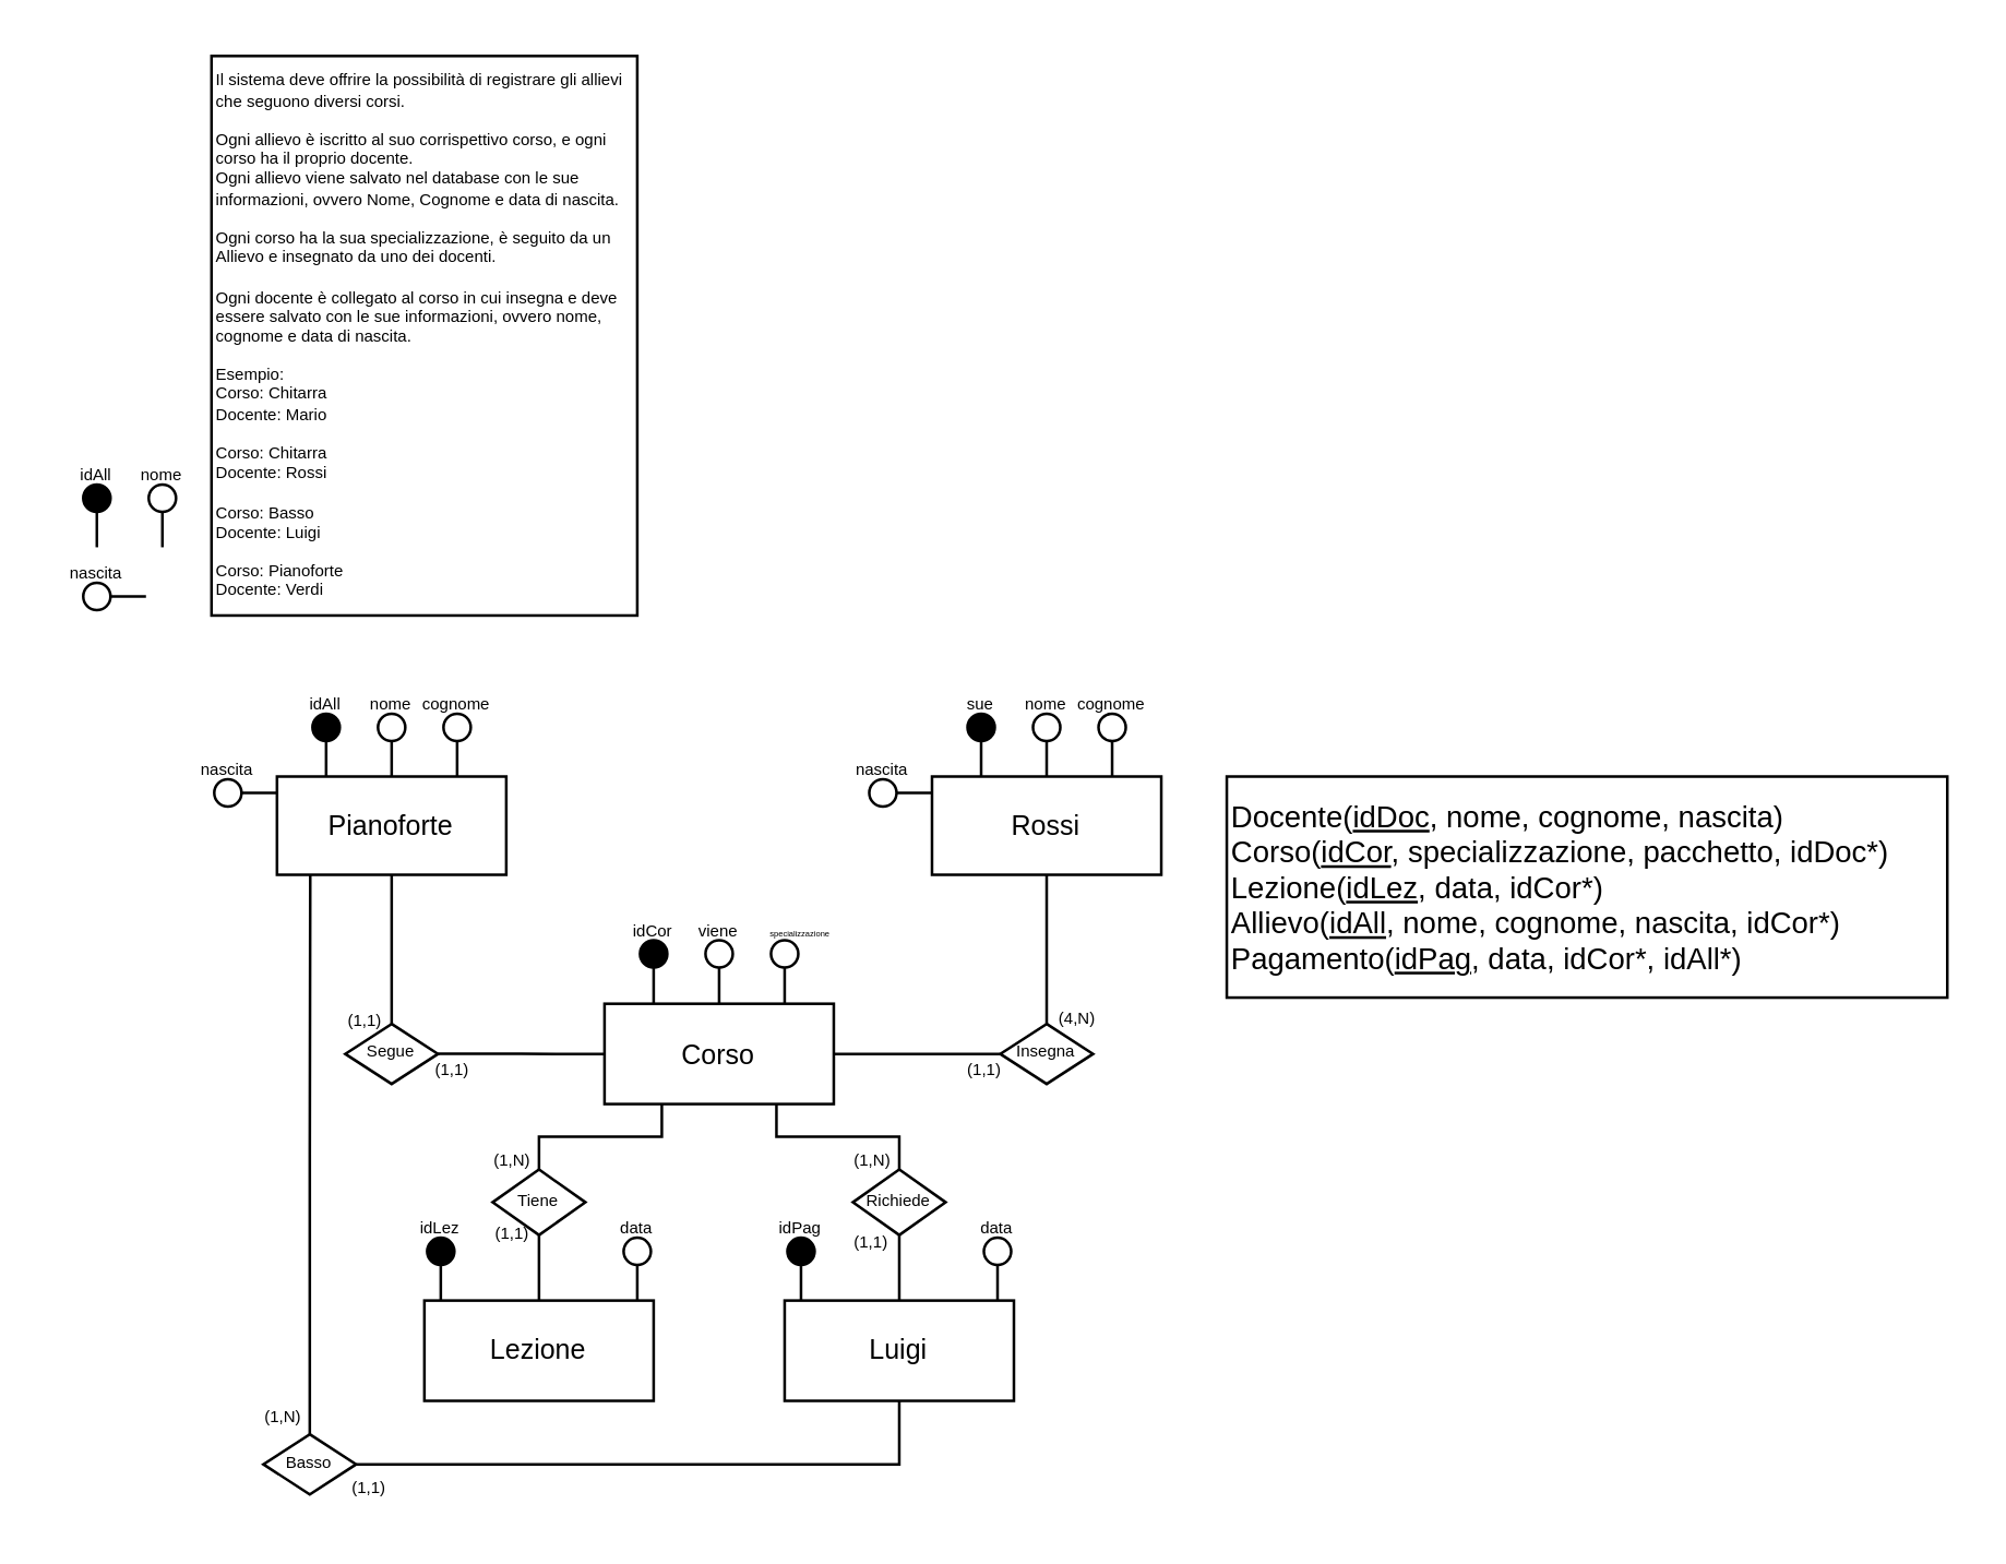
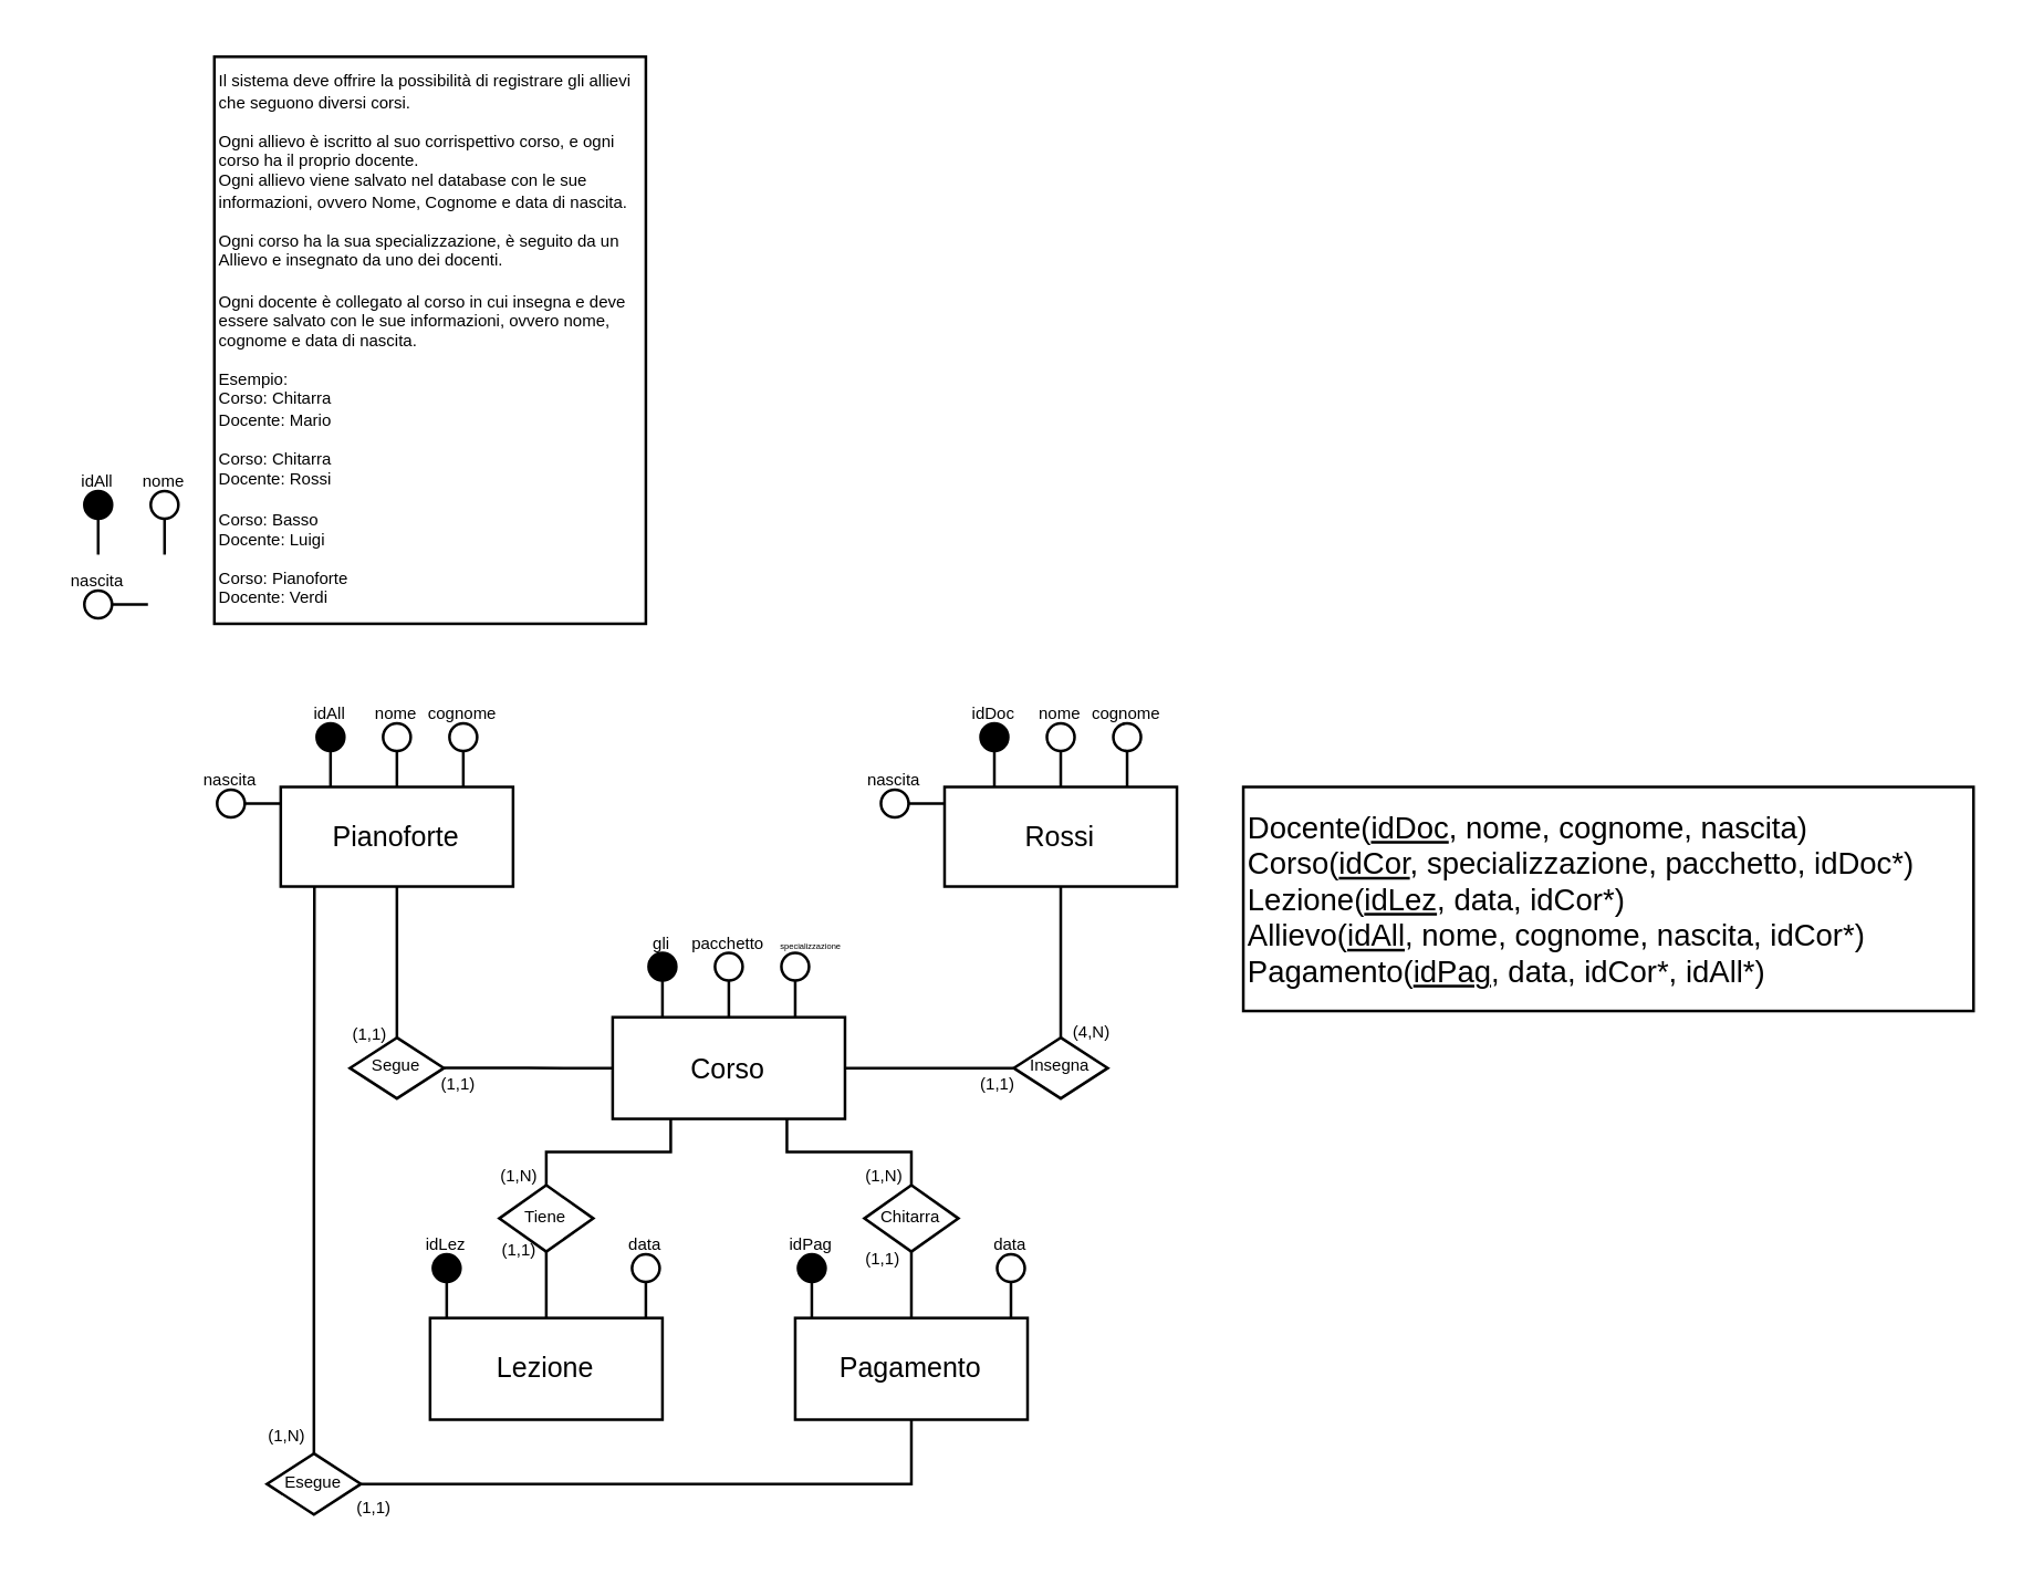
- <mxCell id="52" value="&lt;font style=&quot;line-height: 1; font-size: 6px;&quot;&gt;sue&lt;/font&gt;" style="text;html=1;strokeColor=none;fillColor=none;align=center;verticalAlign=middle;whiteSpace=wrap;rounded=0;fontSize=10;" parent="51" vertex="1"><mxGeometry width="30" height="10" as="geometry" /></mxCell>
+ <mxCell id="52" value="&lt;font style=&quot;line-height: 1; font-size: 6px;&quot;&gt;idDoc&lt;/font&gt;" style="text;html=1;strokeColor=none;fillColor=none;align=center;verticalAlign=middle;whiteSpace=wrap;rounded=0;fontSize=10;" parent="51" vertex="1"><mxGeometry width="30" height="10" as="geometry" /></mxCell>
- <mxCell id="44" value="&lt;font style=&quot;line-height: 1; font-size: 6px;&quot;&gt;idCor&lt;/font&gt;" style="text;html=1;strokeColor=none;fillColor=none;align=center;verticalAlign=middle;whiteSpace=wrap;rounded=0;fontSize=10;" parent="43" vertex="1"><mxGeometry width="30" height="10" as="geometry" /></mxCell>
+ <mxCell id="44" value="&lt;font style=&quot;line-height: 1; font-size: 6px;&quot;&gt;gli&lt;/font&gt;" style="text;html=1;strokeColor=none;fillColor=none;align=center;verticalAlign=middle;whiteSpace=wrap;rounded=0;fontSize=10;" parent="43" vertex="1"><mxGeometry width="30" height="10" as="geometry" /></mxCell>
- <mxCell id="85" value="&lt;font style=&quot;font-size: 6px;&quot;&gt;viene&lt;/font&gt;" style="text;html=1;strokeColor=none;fillColor=none;align=center;verticalAlign=middle;whiteSpace=wrap;rounded=0;fontSize=10;" parent="82" vertex="1"><mxGeometry width="30" height="10" as="geometry" /></mxCell>
+ <mxCell id="85" value="&lt;font style=&quot;font-size: 6px;&quot;&gt;pacchetto&lt;/font&gt;" style="text;html=1;strokeColor=none;fillColor=none;align=center;verticalAlign=middle;whiteSpace=wrap;rounded=0;fontSize=10;" parent="82" vertex="1"><mxGeometry width="30" height="10" as="geometry" /></mxCell>
- <mxCell id="109" value="Richiede" style="text;html=1;strokeColor=none;fillColor=none;align=center;verticalAlign=middle;whiteSpace=wrap;rounded=0;fontSize=6;" parent="107" vertex="1"><mxGeometry x="7.25" y="7.914" width="19.5" height="8.182" as="geometry" /></mxCell>
+ <mxCell id="109" value="Chitarra" style="text;html=1;strokeColor=none;fillColor=none;align=center;verticalAlign=middle;whiteSpace=wrap;rounded=0;fontSize=6;" parent="107" vertex="1"><mxGeometry x="7.25" y="7.914" width="19.5" height="8.182" as="geometry" /></mxCell>
- <mxCell id="106" value="&lt;font style=&quot;font-size: 10px;&quot;&gt;Luigi&lt;br&gt;&lt;/font&gt;" style="text;html=1;strokeColor=none;fillColor=none;align=center;verticalAlign=middle;whiteSpace=wrap;rounded=0;" parent="104" vertex="1"><mxGeometry width="84" height="36.75" as="geometry" /></mxCell>
+ <mxCell id="106" value="&lt;font style=&quot;font-size: 10px;&quot;&gt;Pagamento&lt;br&gt;&lt;/font&gt;" style="text;html=1;strokeColor=none;fillColor=none;align=center;verticalAlign=middle;whiteSpace=wrap;rounded=0;" parent="104" vertex="1"><mxGeometry width="84" height="36.75" as="geometry" /></mxCell>
- <mxCell id="125" value="Basso" style="text;html=1;strokeColor=none;fillColor=none;align=center;verticalAlign=middle;whiteSpace=wrap;rounded=0;fontSize=6;" parent="123" vertex="1"><mxGeometry x="7.25" y="6.75" width="19.5" height="7.5" as="geometry" /></mxCell>
+ <mxCell id="125" value="Esegue" style="text;html=1;strokeColor=none;fillColor=none;align=center;verticalAlign=middle;whiteSpace=wrap;rounded=0;fontSize=6;" parent="123" vertex="1"><mxGeometry x="7.25" y="6.75" width="19.5" height="7.5" as="geometry" /></mxCell>
